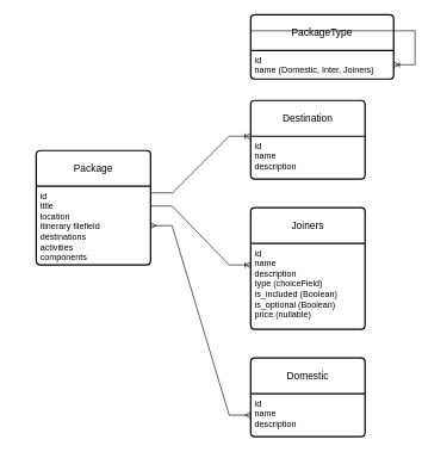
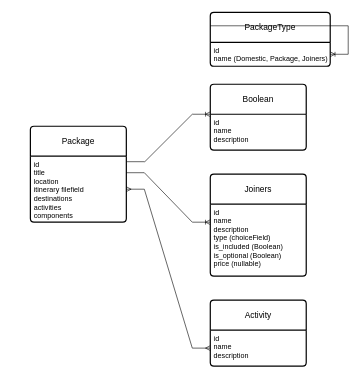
- <mxCell id="15" value="id&lt;br&gt;name (Domestic, Inter, Joiners)" style="align=left;strokeColor=none;fillColor=none;spacingLeft=4;fontSize=12;verticalAlign=top;resizable=0;rotatable=0;part=1;html=1;" vertex="1" parent="14"><mxGeometry y="50" width="200" height="40" as="geometry" /></mxCell>
+ <mxCell id="15" value="id&lt;br&gt;name (Domestic, Package, Joiners)" style="align=left;strokeColor=none;fillColor=none;spacingLeft=4;fontSize=12;verticalAlign=top;resizable=0;rotatable=0;part=1;html=1;" vertex="1" parent="14"><mxGeometry y="50" width="200" height="40" as="geometry" /></mxCell>
- <mxCell id="7" value="Destination" style="swimlane;childLayout=stackLayout;horizontal=1;startSize=50;horizontalStack=0;rounded=1;fontSize=14;fontStyle=0;strokeWidth=2;resizeParent=0;resizeLast=1;shadow=0;dashed=0;align=center;arcSize=4;whiteSpace=wrap;html=1;" vertex="1" parent="1"><mxGeometry x="350" y="140" width="160" height="110" as="geometry" /></mxCell>
+ <mxCell id="7" value="Boolean" style="swimlane;childLayout=stackLayout;horizontal=1;startSize=50;horizontalStack=0;rounded=1;fontSize=14;fontStyle=0;strokeWidth=2;resizeParent=0;resizeLast=1;shadow=0;dashed=0;align=center;arcSize=4;whiteSpace=wrap;html=1;" vertex="1" parent="1"><mxGeometry x="350" y="140" width="160" height="110" as="geometry" /></mxCell>
- <mxCell id="11" value="Domestic" style="swimlane;childLayout=stackLayout;horizontal=1;startSize=50;horizontalStack=0;rounded=1;fontSize=14;fontStyle=0;strokeWidth=2;resizeParent=0;resizeLast=1;shadow=0;dashed=0;align=center;arcSize=4;whiteSpace=wrap;html=1;" vertex="1" parent="1"><mxGeometry x="350" y="500" width="160" height="110" as="geometry" /></mxCell>
+ <mxCell id="11" value="Activity" style="swimlane;childLayout=stackLayout;horizontal=1;startSize=50;horizontalStack=0;rounded=1;fontSize=14;fontStyle=0;strokeWidth=2;resizeParent=0;resizeLast=1;shadow=0;dashed=0;align=center;arcSize=4;whiteSpace=wrap;html=1;" vertex="1" parent="1"><mxGeometry x="350" y="500" width="160" height="110" as="geometry" /></mxCell>
